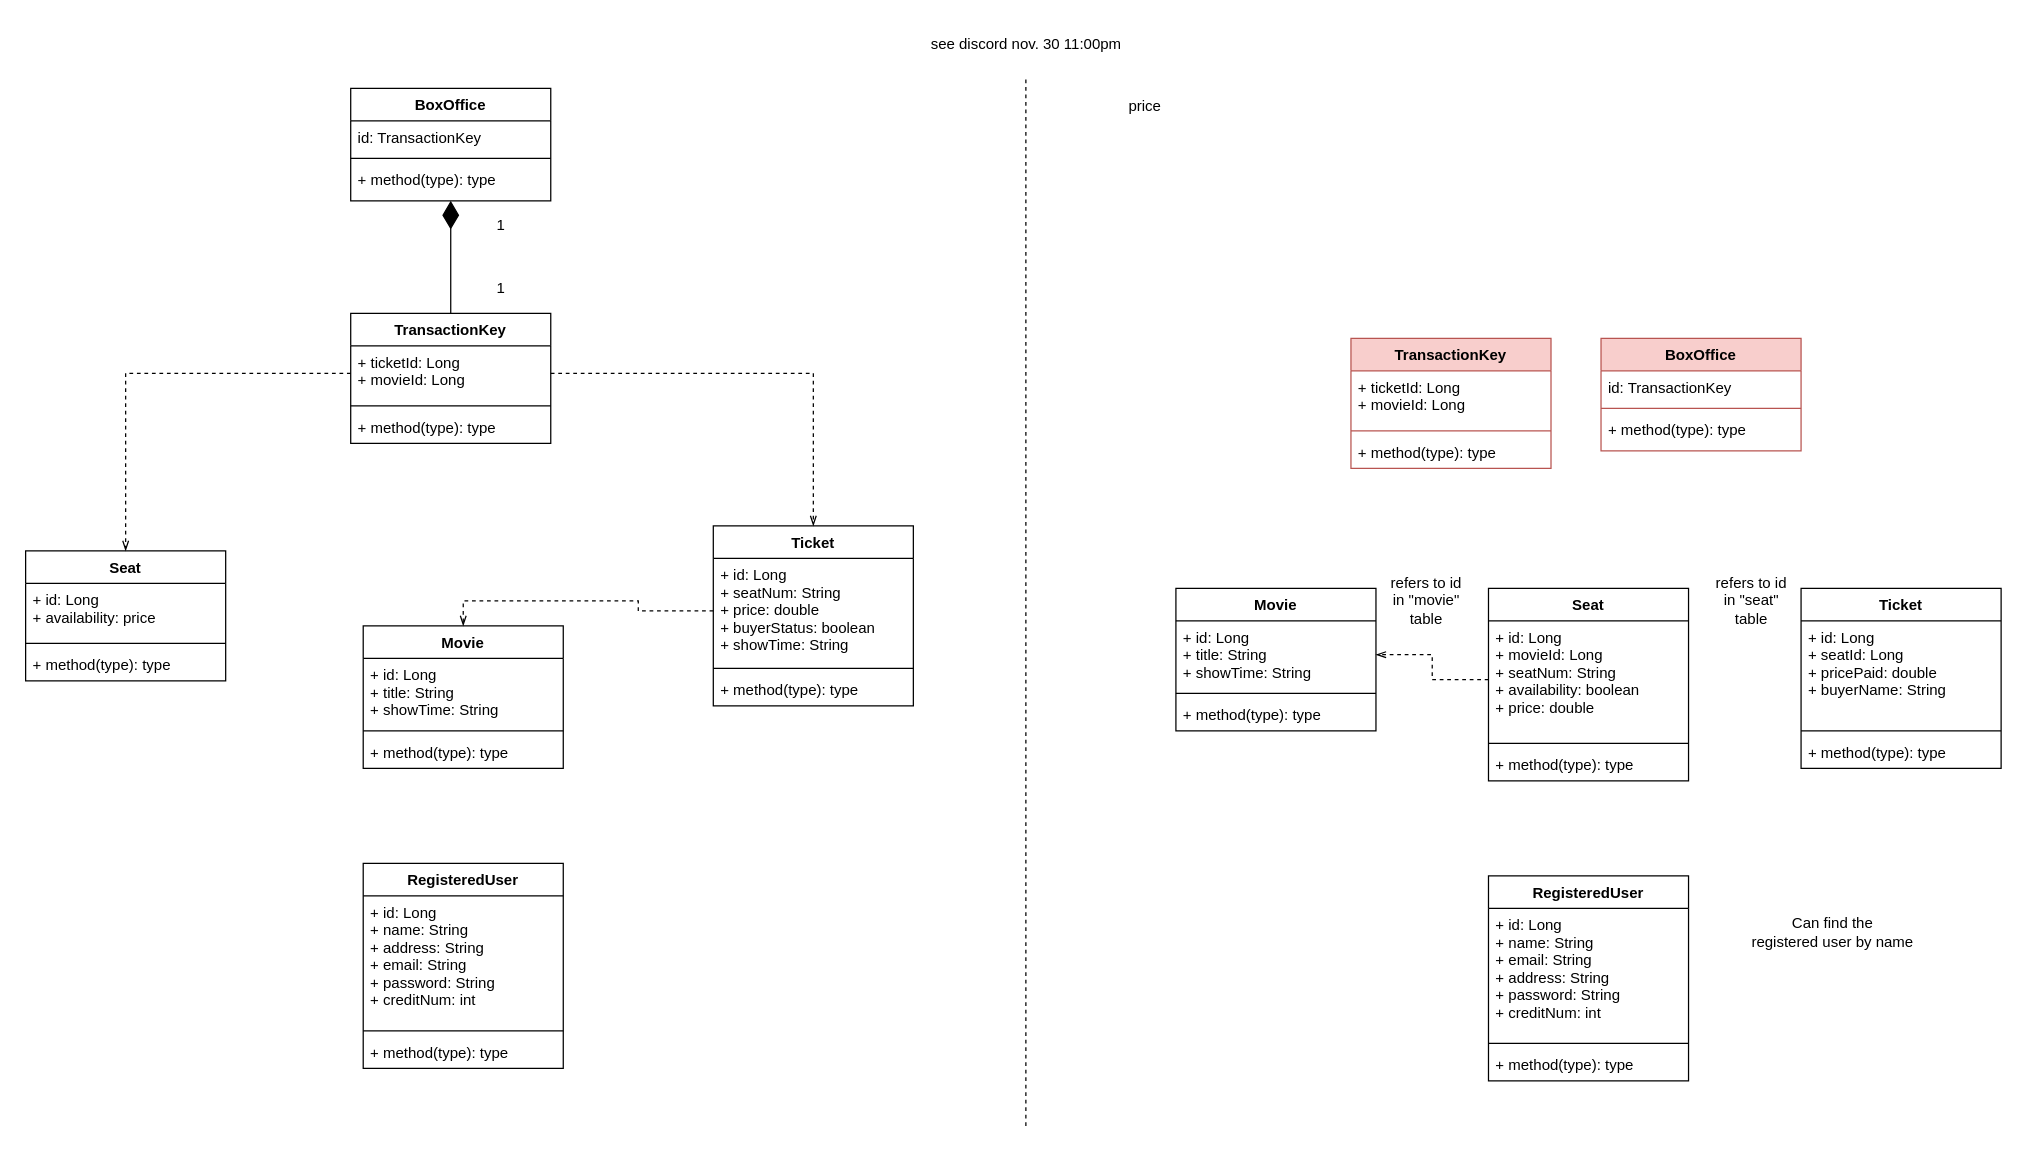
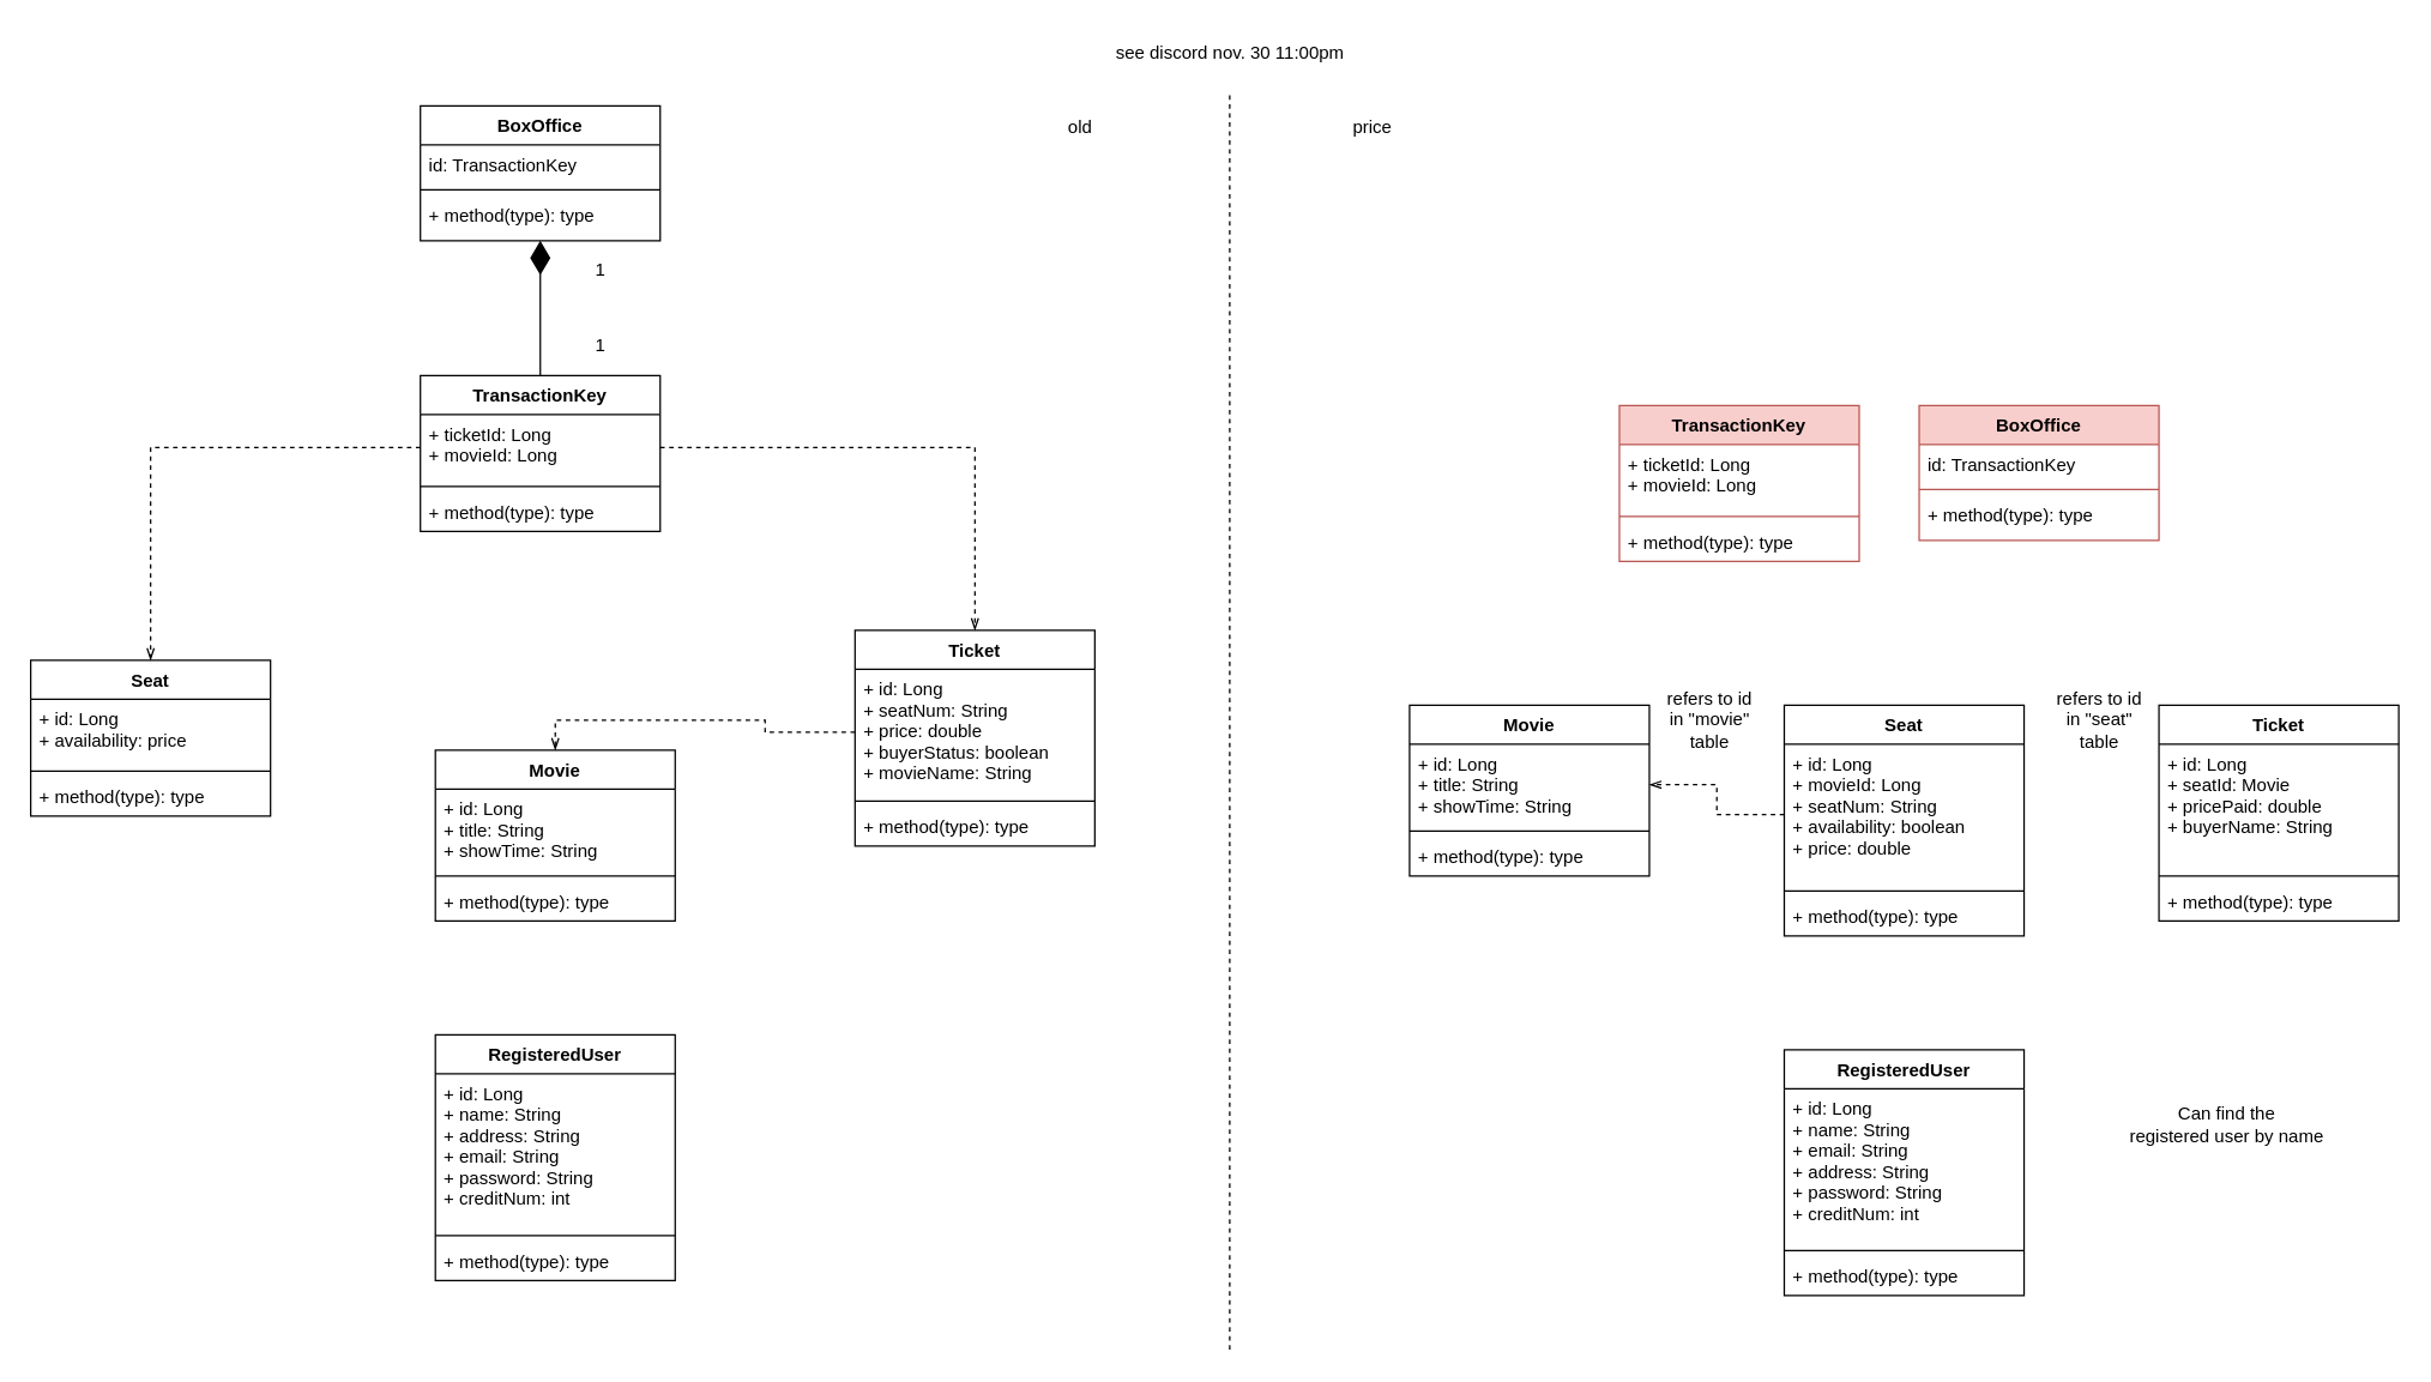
+ <mxCell id="60" value="old" style="text;html=1;align=center;verticalAlign=middle;resizable=0;points=[];autosize=1;strokeColor=none;fillColor=none;" vertex="1" parent="1"><mxGeometry x="700" y="70" width="40" height="30" as="geometry" /></mxCell>
- <mxCell id="7" value="+ id: Long&#10;+ seatNum: String&#10;+ price: double&#10;+ buyerStatus: boolean&#10;+ showTime: String" style="text;strokeColor=none;fillColor=none;align=left;verticalAlign=top;spacingLeft=4;spacingRight=4;overflow=hidden;rotatable=0;points=[[0,0.5],[1,0.5]];portConstraint=eastwest;" vertex="1" parent="6"><mxGeometry y="26" width="160" height="84" as="geometry" /></mxCell>
+ <mxCell id="7" value="+ id: Long&#10;+ seatNum: String&#10;+ price: double&#10;+ buyerStatus: boolean&#10;+ movieName: String" style="text;strokeColor=none;fillColor=none;align=left;verticalAlign=top;spacingLeft=4;spacingRight=4;overflow=hidden;rotatable=0;points=[[0,0.5],[1,0.5]];portConstraint=eastwest;" vertex="1" parent="6"><mxGeometry y="26" width="160" height="84" as="geometry" /></mxCell>
- <mxCell id="37" value="+ id: Long&#10;+ seatId: Long&#10;+ pricePaid: double&#10;+ buyerName: String" style="text;strokeColor=none;fillColor=none;align=left;verticalAlign=top;spacingLeft=4;spacingRight=4;overflow=hidden;rotatable=0;points=[[0,0.5],[1,0.5]];portConstraint=eastwest;" vertex="1" parent="36"><mxGeometry y="26" width="160" height="84" as="geometry" /></mxCell>
+ <mxCell id="37" value="+ id: Long&#10;+ seatId: Movie&#10;+ pricePaid: double&#10;+ buyerName: String" style="text;strokeColor=none;fillColor=none;align=left;verticalAlign=top;spacingLeft=4;spacingRight=4;overflow=hidden;rotatable=0;points=[[0,0.5],[1,0.5]];portConstraint=eastwest;" vertex="1" parent="36"><mxGeometry y="26" width="160" height="84" as="geometry" /></mxCell>
- <mxCell id="63" value="Can find the&lt;br&gt;registered user by name&lt;br&gt;" style="text;html=1;align=center;verticalAlign=middle;resizable=0;points=[];autosize=1;strokeColor=none;fillColor=none;" vertex="1" parent="1"><mxGeometry x="1390" y="725" width="150" height="40" as="geometry" /></mxCell>
+ <mxCell id="63" value="Can find the&lt;br&gt;registered user by name&lt;br&gt;" style="text;html=1;align=center;verticalAlign=middle;resizable=0;points=[];autosize=1;strokeColor=none;fillColor=none;" vertex="1" parent="1"><mxGeometry x="1410" y="730" width="150" height="40" as="geometry" /></mxCell>
